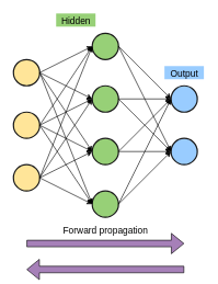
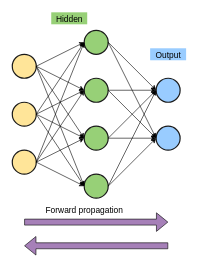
- <mxCell id="34" value="&lt;font style=&quot;font-size: 14px&quot;&gt;Output&lt;/font&gt;" style="text;html=1;resizable=0;points=[];autosize=1;align=center;verticalAlign=top;spacingTop=-4;fillColor=#99CCFF;" vertex="1" parent="1"><mxGeometry x="250" y="100" width="60" height="20" as="geometry" /></mxCell>
+ <mxCell id="34" value="&lt;font style=&quot;font-size: 14px&quot;&gt;Output&lt;/font&gt;" style="text;html=1;resizable=0;points=[];autosize=1;align=center;verticalAlign=top;spacingTop=-4;fillColor=#99CCFF;" vertex="1" parent="1"><mxGeometry x="250" y="80" width="60" height="20" as="geometry" /></mxCell>
- <mxCell id="32" value="&lt;font style=&quot;font-size: 14px&quot;&gt;Forward propagation&lt;/font&gt;" style="text;html=1;resizable=0;points=[];autosize=1;align=center;verticalAlign=top;spacingTop=-4;" vertex="1" parent="1"><mxGeometry x="90" y="340" width="140" height="20" as="geometry" /></mxCell>
+ <mxCell id="32" value="&lt;font style=&quot;font-size: 14px&quot;&gt;Forward propagation&lt;/font&gt;" style="text;html=1;resizable=0;points=[];autosize=1;align=center;verticalAlign=top;spacingTop=-4;" vertex="1" parent="1"><mxGeometry x="70" y="340" width="140" height="20" as="geometry" /></mxCell>
